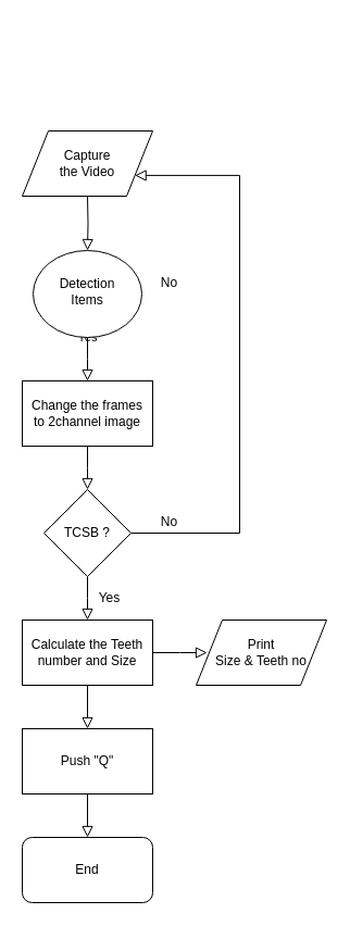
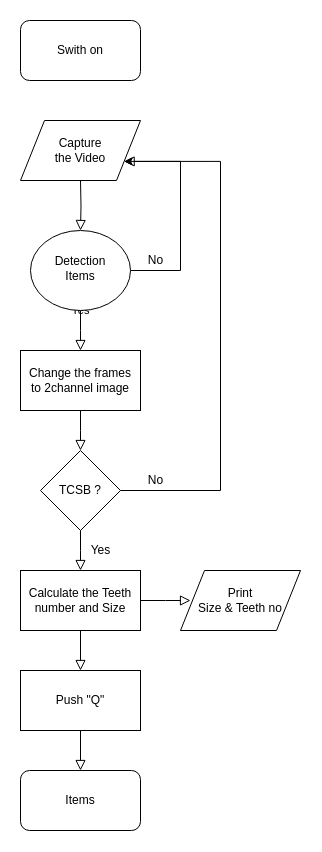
+ <mxCell id="18" value="Swith on" style="rounded=1;whiteSpace=wrap;html=1;" vertex="1" parent="1"><mxGeometry x="20" y="20" width="120" height="60" as="geometry" /></mxCell>
+ <mxCell id="4" style="edgeStyle=orthogonalEdgeStyle;rounded=0;orthogonalLoop=1;jettySize=auto;html=1;exitX=1;exitY=0.5;exitDx=0;exitDy=0;entryX=1;entryY=0.75;entryDx=0;entryDy=0;strokeColor=#000000;" edge="1" parent="1" source="5" target="17"><mxGeometry relative="1" as="geometry"><mxPoint x="140" y="160" as="targetPoint" /><Array as="points"><mxPoint x="180" y="270" /><mxPoint x="180" y="161" /></Array></mxGeometry></mxCell>
- <mxCell id="22" value="End" style="rounded=1;whiteSpace=wrap;html=1;" vertex="1" parent="1"><mxGeometry x="20" y="770" width="120" height="60" as="geometry" /></mxCell>
+ <mxCell id="22" value="Items" style="rounded=1;whiteSpace=wrap;html=1;" vertex="1" parent="1"><mxGeometry x="20" y="770" width="120" height="60" as="geometry" /></mxCell>
